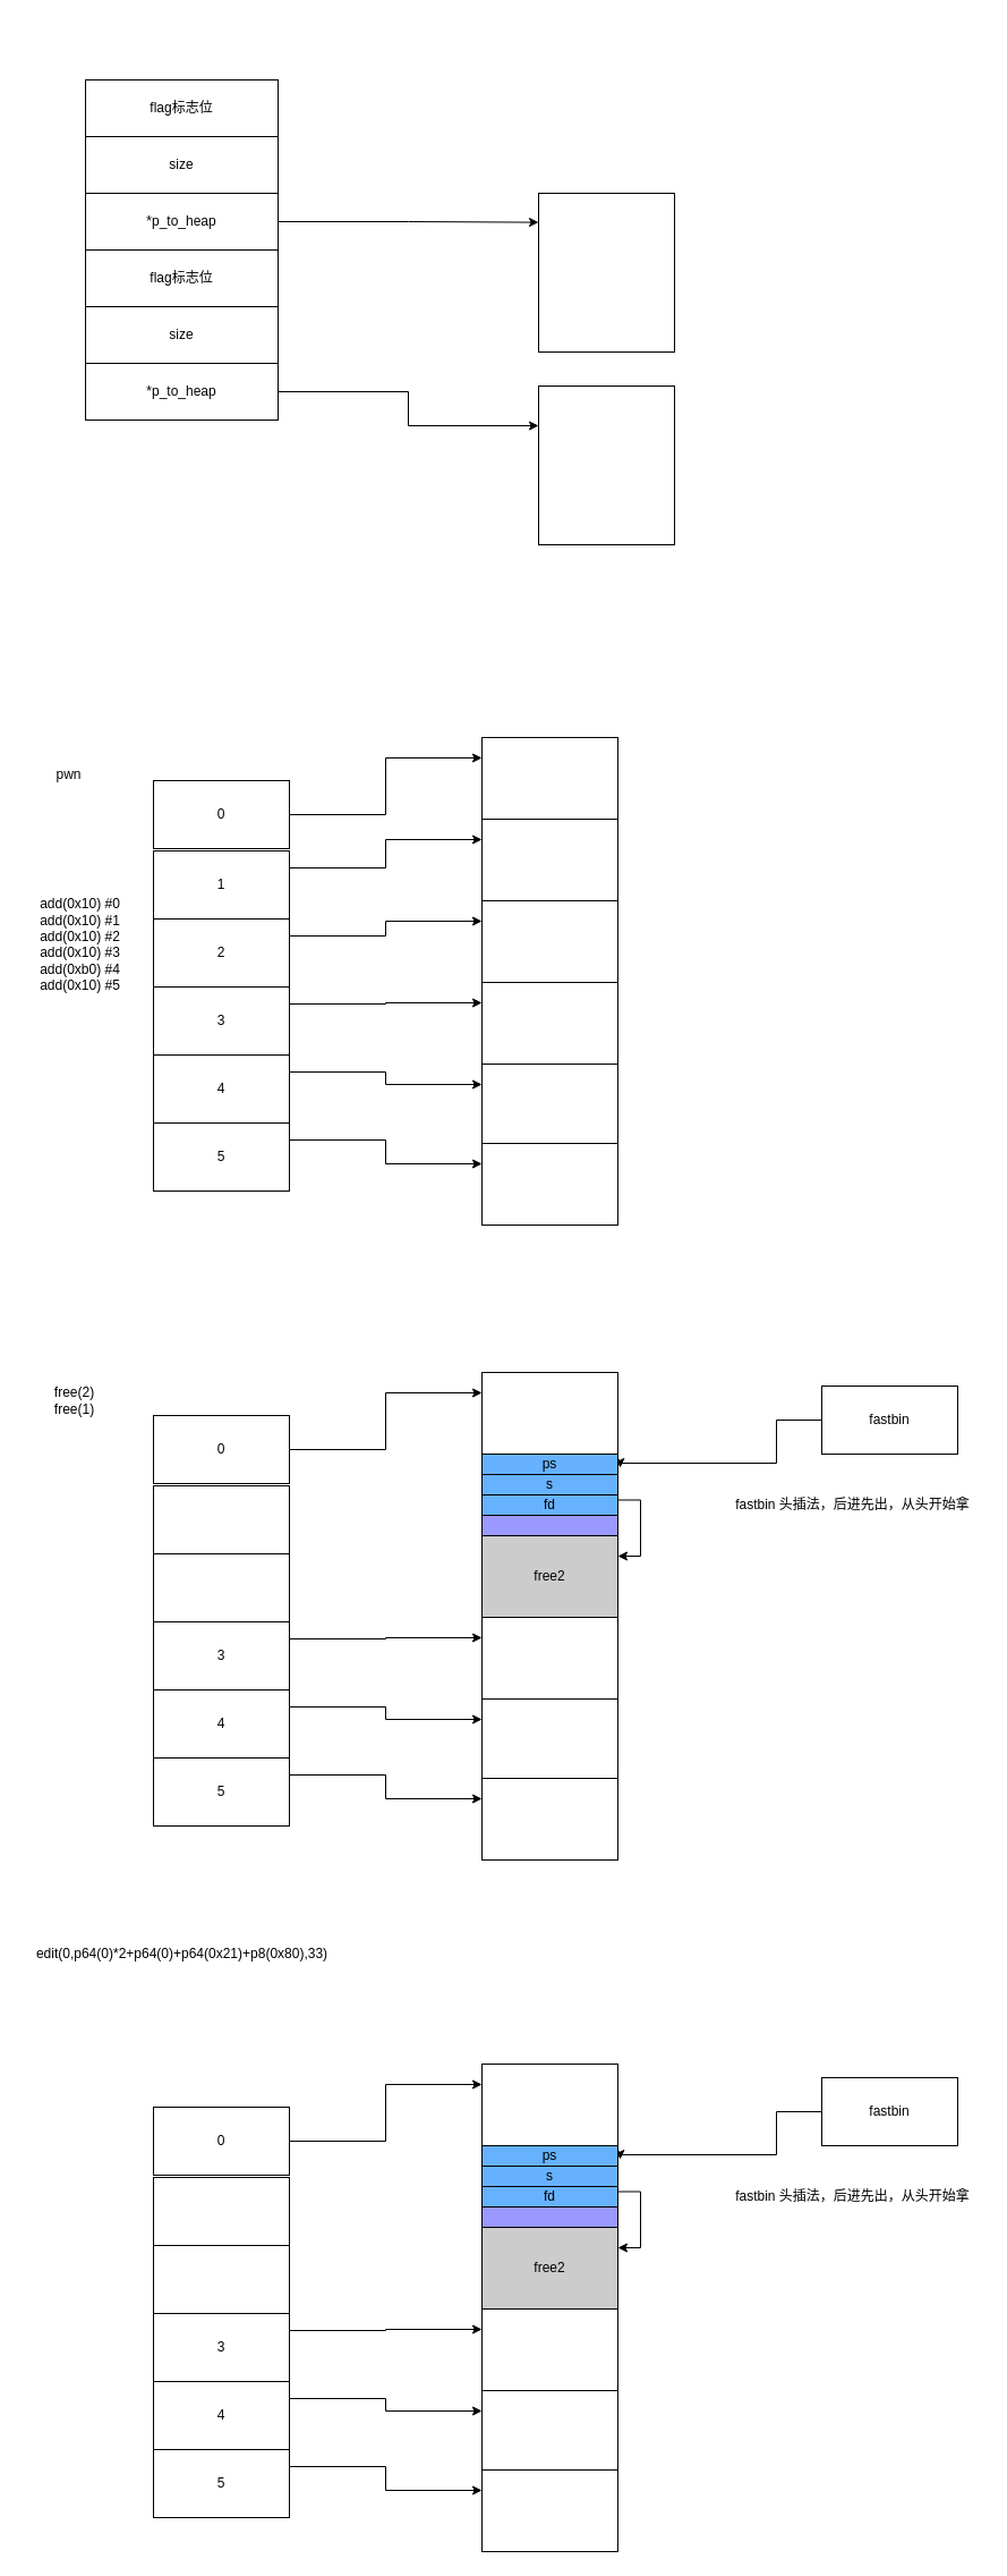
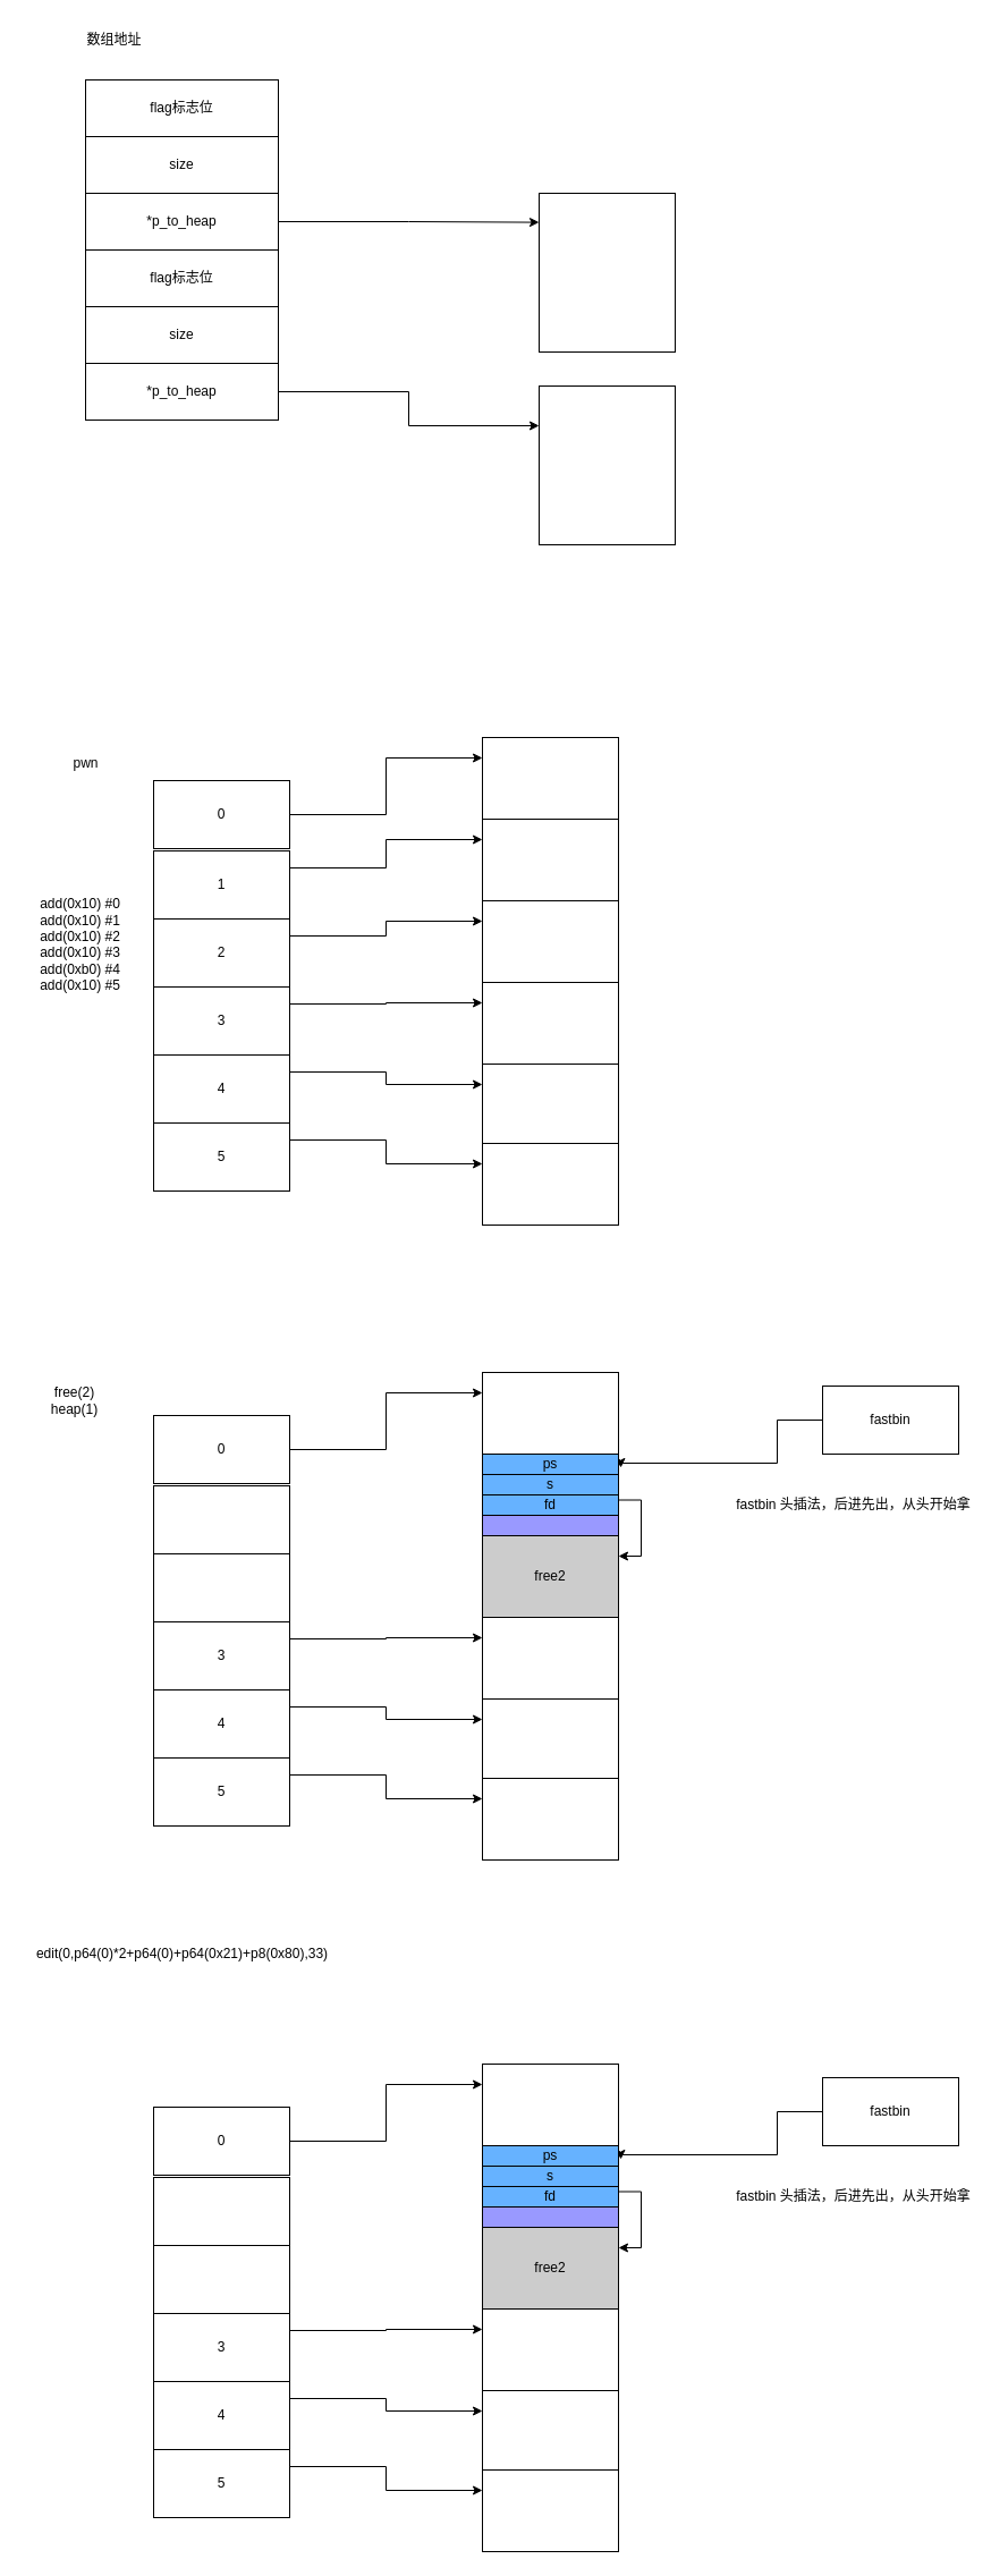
+ <mxCell id="5" value="数组地址" style="text;html=1;align=center;verticalAlign=middle;resizable=0;points=[];autosize=1;strokeColor=none;fillColor=none;" vertex="1" parent="1"><mxGeometry x="65" y="20" width="70" height="30" as="geometry" /></mxCell>
- <mxCell id="13" value="pwn" style="text;html=1;align=center;verticalAlign=middle;resizable=0;points=[];autosize=1;strokeColor=none;fillColor=none;" vertex="1" parent="1"><mxGeometry x="35" y="668" width="50" height="30" as="geometry" /></mxCell>
+ <mxCell id="13" value="pwn" style="text;html=1;align=center;verticalAlign=middle;resizable=0;points=[];autosize=1;strokeColor=none;fillColor=none;" vertex="1" parent="1"><mxGeometry x="50" y="658" width="50" height="30" as="geometry" /></mxCell>
- <mxCell id="33" value="&lt;div&gt;&lt;div&gt;free(2)&lt;/div&gt;&lt;div&gt;free(1)&lt;/div&gt;&lt;/div&gt;" style="text;html=1;align=center;verticalAlign=middle;resizable=0;points=[];autosize=1;strokeColor=none;fillColor=none;" vertex="1" parent="1"><mxGeometry x="35" y="1215" width="60" height="40" as="geometry" /></mxCell>
+ <mxCell id="33" value="&lt;div&gt;&lt;div&gt;free(2)&lt;/div&gt;&lt;div&gt;heap(1)&lt;/div&gt;&lt;/div&gt;" style="text;html=1;align=center;verticalAlign=middle;resizable=0;points=[];autosize=1;strokeColor=none;fillColor=none;" vertex="1" parent="1"><mxGeometry x="35" y="1215" width="60" height="40" as="geometry" /></mxCell>
